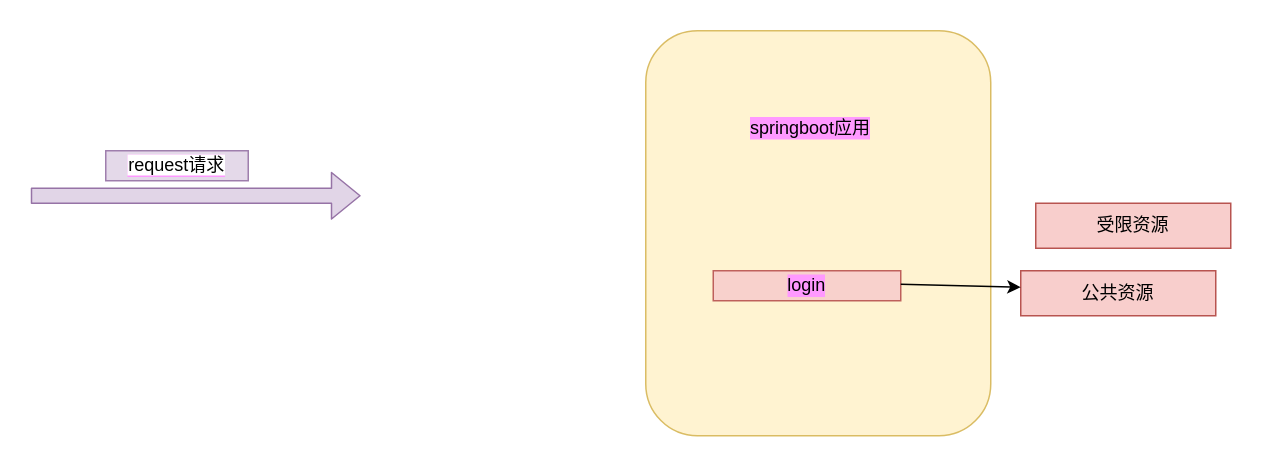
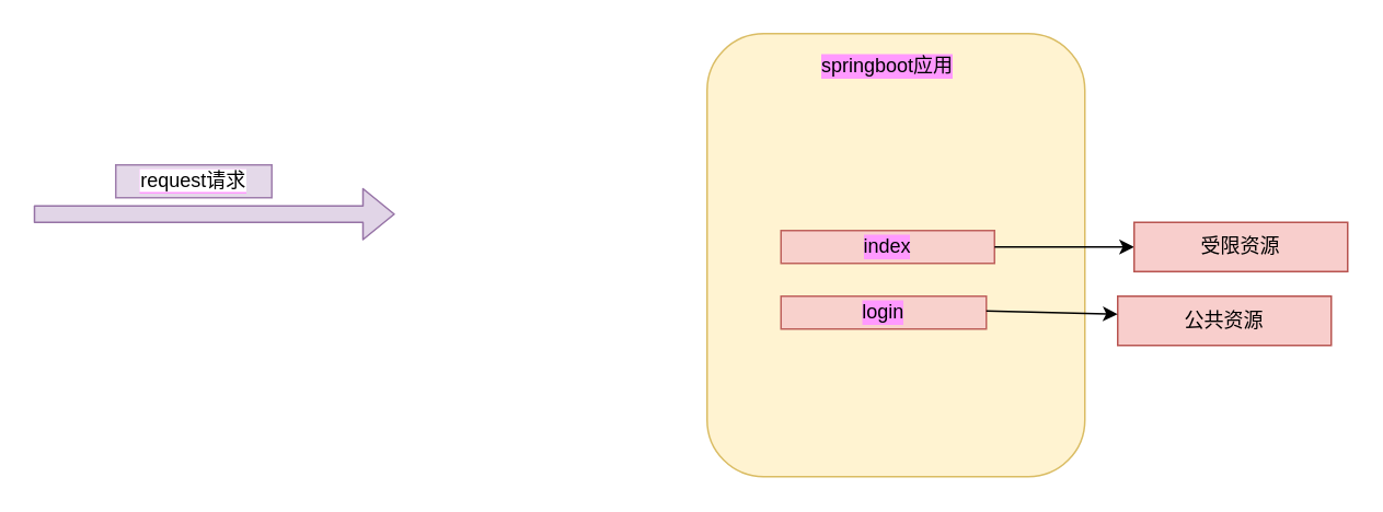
- <mxCell id="5" value="springboot应用" style="text;html=1;strokeColor=none;fillColor=none;align=center;verticalAlign=middle;whiteSpace=wrap;rounded=0;labelBackgroundColor=#FF99FF;opacity=90;" vertex="1" parent="1"><mxGeometry x="470" y="75" width="140" height="20" as="geometry" /></mxCell>
+ <mxCell id="5" value="springboot应用" style="text;html=1;strokeColor=none;fillColor=none;align=center;verticalAlign=middle;whiteSpace=wrap;rounded=0;labelBackgroundColor=#FF99FF;opacity=90;" vertex="1" parent="1"><mxGeometry x="470" y="30" width="140" height="20" as="geometry" /></mxCell>
+ <mxCell id="6" value="index" style="text;html=1;strokeColor=#b85450;fillColor=#f8cecc;align=center;verticalAlign=middle;whiteSpace=wrap;rounded=0;labelBackgroundColor=#FF99FF;opacity=90;" vertex="1" parent="1"><mxGeometry x="475" y="140" width="130" height="20" as="geometry" /></mxCell>
+ <mxCell id="8" value="" style="endArrow=classic;html=1;" edge="1" parent="1" source="6" target="9"><mxGeometry width="50" height="50" relative="1" as="geometry"><mxPoint x="740" y="150" as="sourcePoint" /><mxPoint x="700" y="150" as="targetPoint" /></mxGeometry></mxCell>
